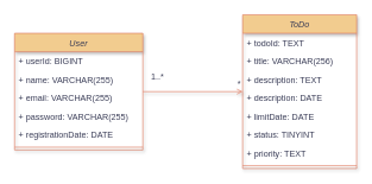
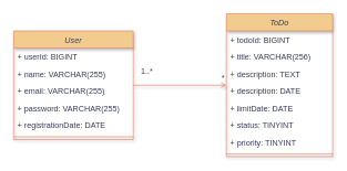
- <mxCell id="10" value="+ todoId: TEXT" style="text;align=left;verticalAlign=top;spacingLeft=4;spacingRight=4;overflow=hidden;rotatable=0;points=[[0,0.5],[1,0.5]];portConstraint=eastwest;labelBackgroundColor=none;fontColor=#393C56;shadow=1;" vertex="1" parent="9"><mxGeometry y="26" width="160" height="26" as="geometry" /></mxCell>
+ <mxCell id="10" value="+ todoId: BIGINT" style="text;align=left;verticalAlign=top;spacingLeft=4;spacingRight=4;overflow=hidden;rotatable=0;points=[[0,0.5],[1,0.5]];portConstraint=eastwest;labelBackgroundColor=none;fontColor=#393C56;shadow=1;" vertex="1" parent="9"><mxGeometry y="26" width="160" height="26" as="geometry" /></mxCell>
- <mxCell id="16" value="+ priority: TEXT" style="text;align=left;verticalAlign=top;spacingLeft=4;spacingRight=4;overflow=hidden;rotatable=0;points=[[0,0.5],[1,0.5]];portConstraint=eastwest;rounded=0;shadow=1;html=0;labelBackgroundColor=none;fontColor=#393C56;" vertex="1" parent="9"><mxGeometry y="182" width="160" height="26" as="geometry" /></mxCell>
+ <mxCell id="16" value="+ priority: TINYINT" style="text;align=left;verticalAlign=top;spacingLeft=4;spacingRight=4;overflow=hidden;rotatable=0;points=[[0,0.5],[1,0.5]];portConstraint=eastwest;rounded=0;shadow=1;html=0;labelBackgroundColor=none;fontColor=#393C56;" vertex="1" parent="9"><mxGeometry y="182" width="160" height="26" as="geometry" /></mxCell>
